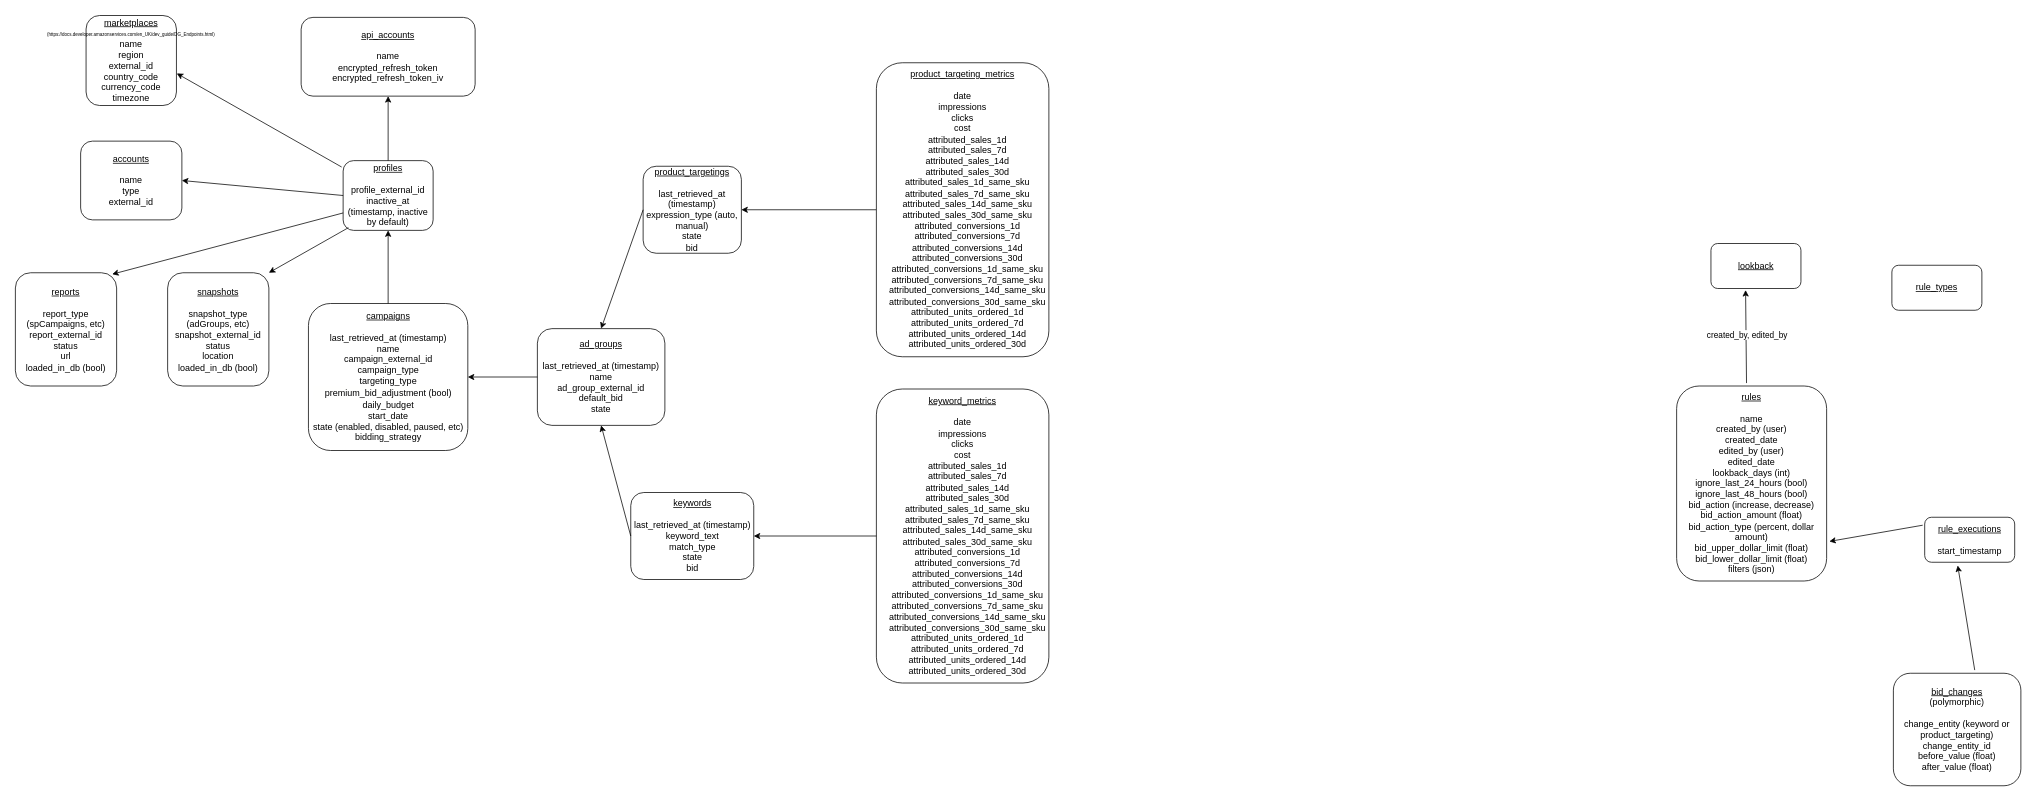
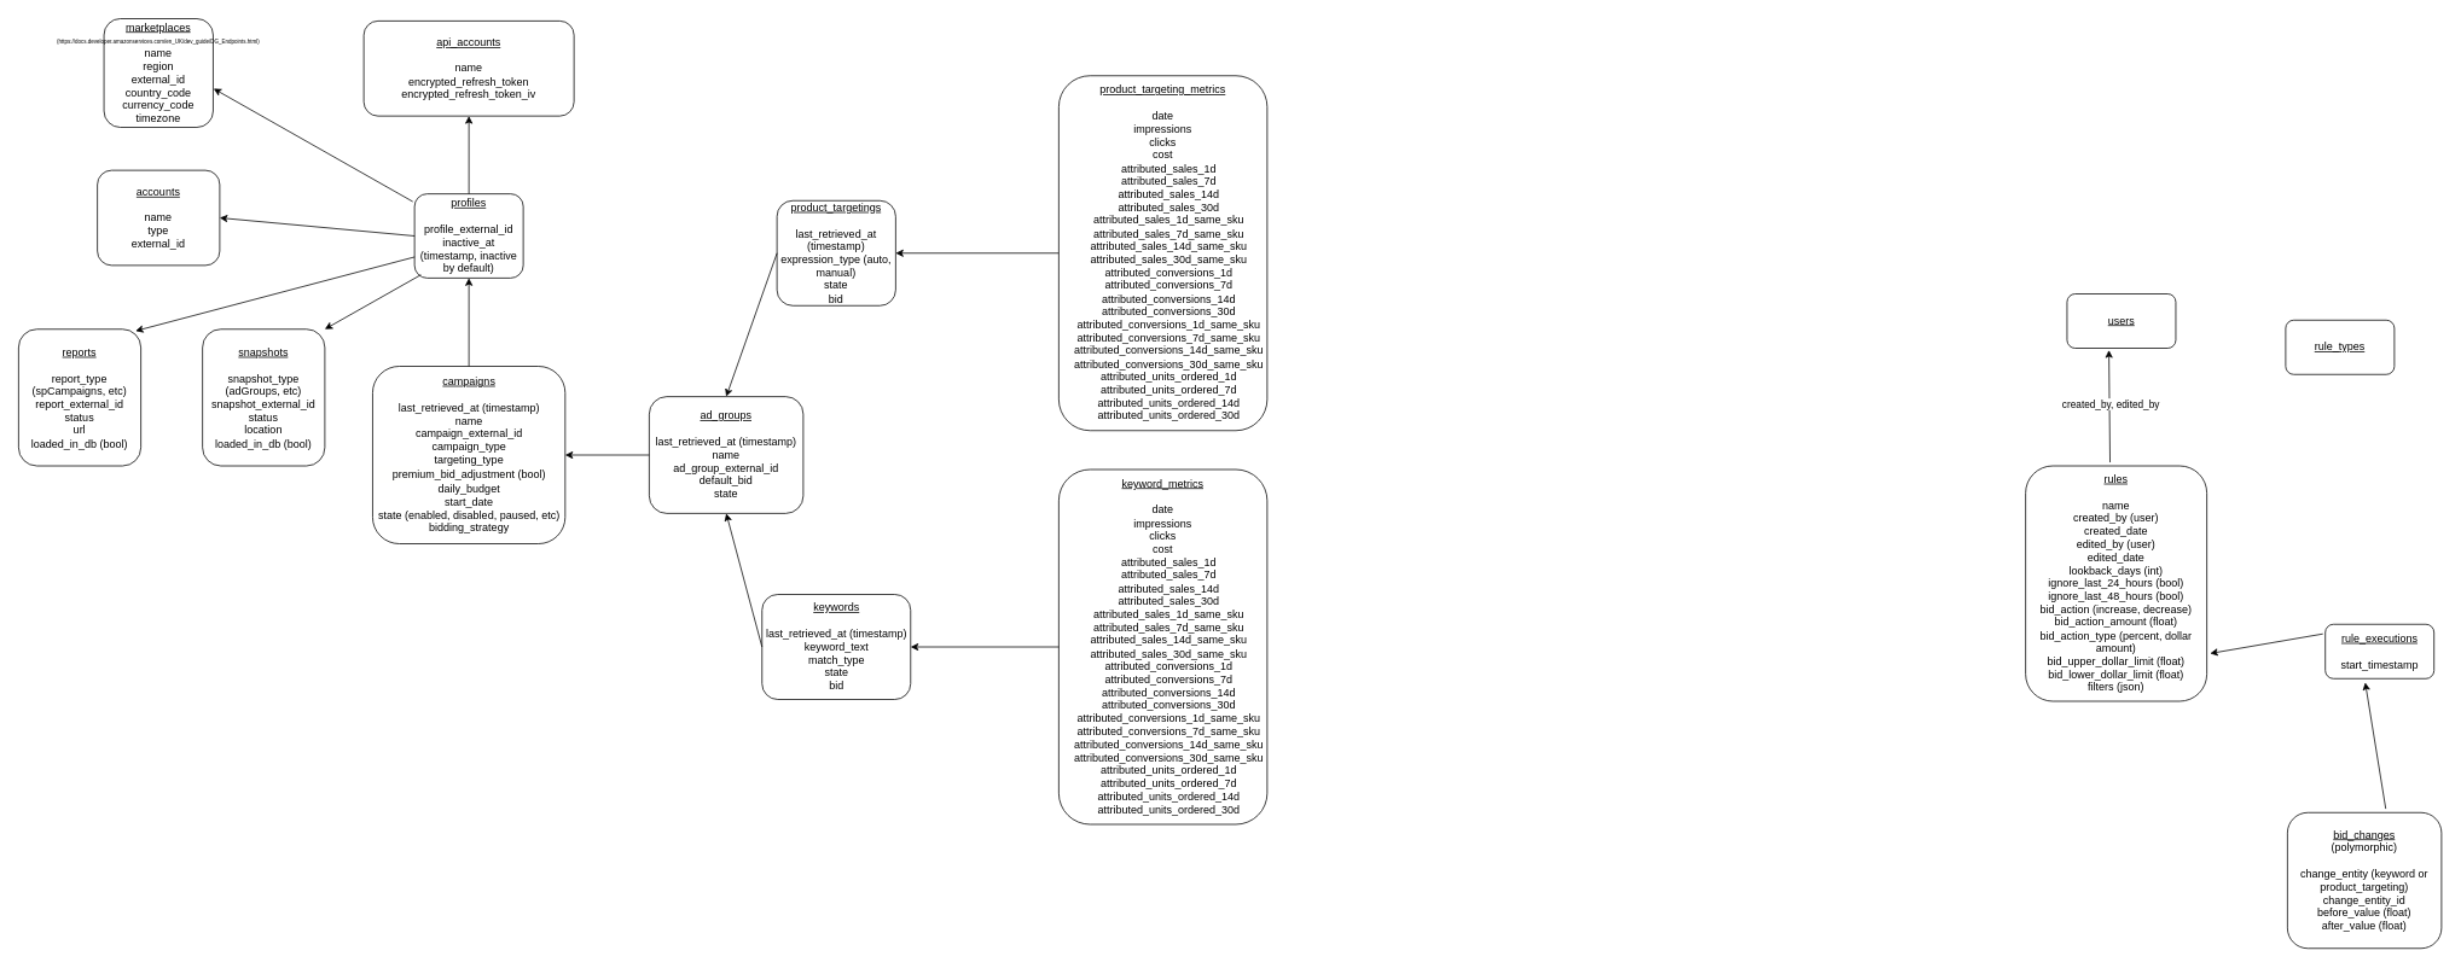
- <mxCell id="4" value="&lt;u&gt;lookback&lt;/u&gt;" style="rounded=1;whiteSpace=wrap;html=1;" parent="1" vertex="1"><mxGeometry x="2280.76" y="324" width="120" height="60" as="geometry" /></mxCell>
+ <mxCell id="4" value="&lt;u&gt;users&lt;/u&gt;" style="rounded=1;whiteSpace=wrap;html=1;" parent="1" vertex="1"><mxGeometry x="2280.76" y="324" width="120" height="60" as="geometry" /></mxCell>
